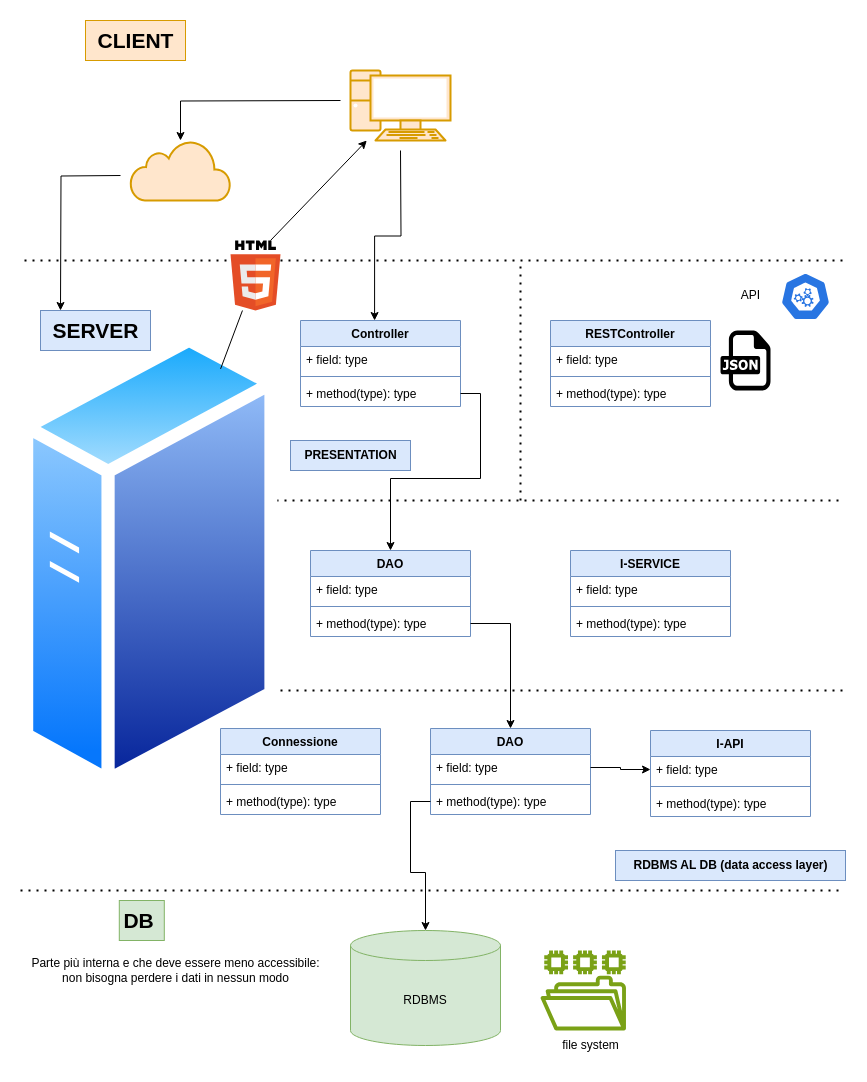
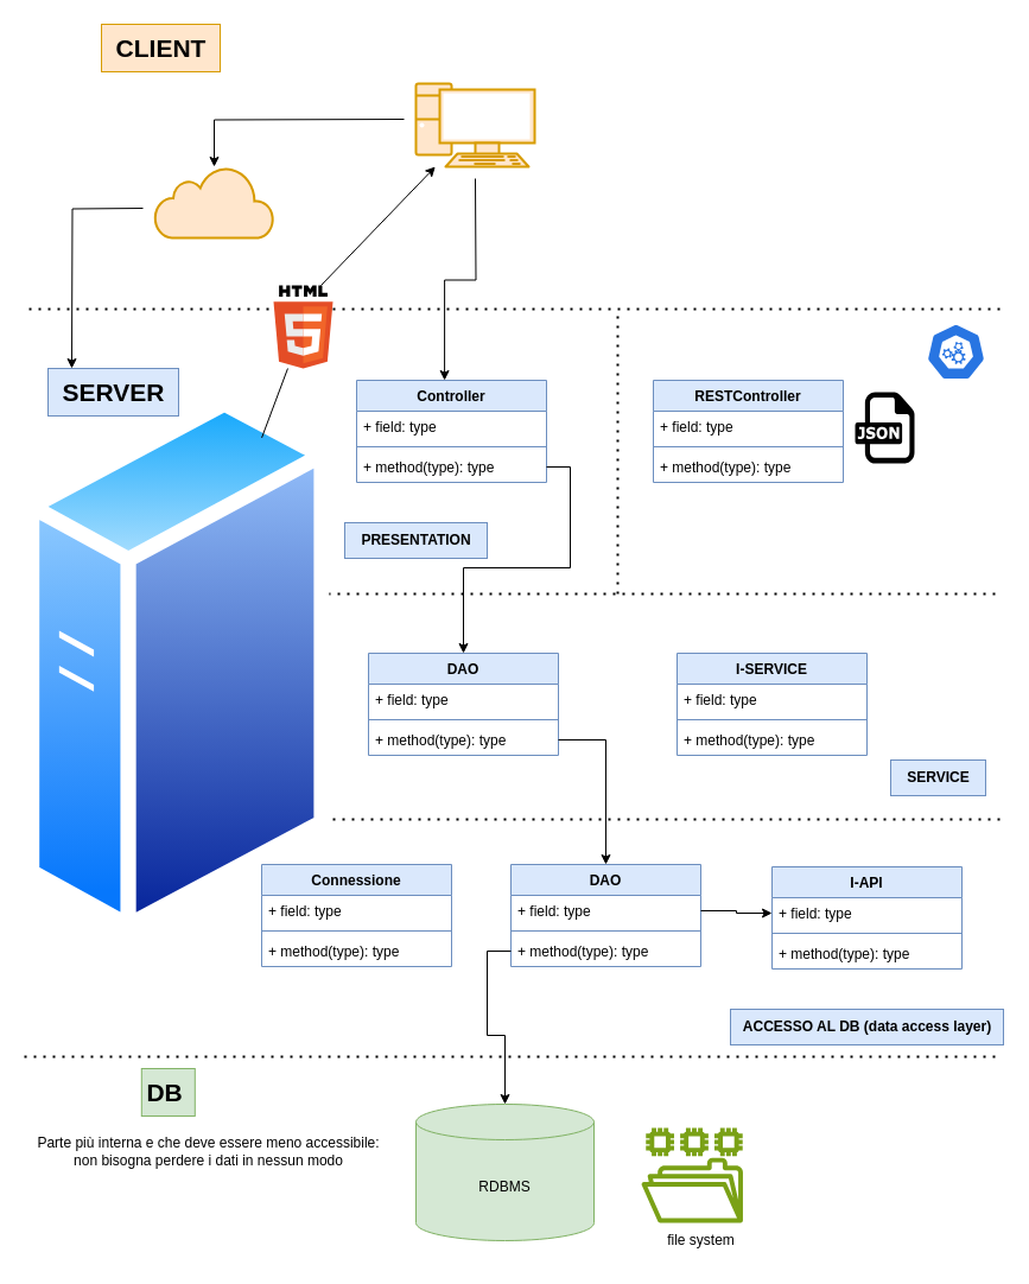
- <mxCell id="60" value="API" style="text;html=1;align=center;verticalAlign=middle;resizable=0;points=[];autosize=1;strokeColor=none;fillColor=none;" vertex="1" parent="1"><mxGeometry x="730" y="280" width="40" height="30" as="geometry" /></mxCell>
+ <mxCell id="31" value="&lt;b&gt;SERVICE&lt;/b&gt;" style="text;html=1;align=center;verticalAlign=middle;resizable=0;points=[];autosize=1;strokeColor=#6c8ebf;fillColor=#dae8fc;" vertex="1" parent="1"><mxGeometry x="750" y="640" width="80" height="30" as="geometry" /></mxCell>
- <mxCell id="8" value="&lt;b&gt;RDBMS AL DB (data access layer)&lt;/b&gt;" style="text;html=1;align=center;verticalAlign=middle;resizable=0;points=[];autosize=1;strokeColor=#6c8ebf;fillColor=#dae8fc;" vertex="1" parent="1"><mxGeometry x="615" y="850" width="230" height="30" as="geometry" /></mxCell>
+ <mxCell id="8" value="&lt;b&gt;ACCESSO AL DB (data access layer)&lt;/b&gt;" style="text;html=1;align=center;verticalAlign=middle;resizable=0;points=[];autosize=1;strokeColor=#6c8ebf;fillColor=#dae8fc;" vertex="1" parent="1"><mxGeometry x="615" y="850" width="230" height="30" as="geometry" /></mxCell>
